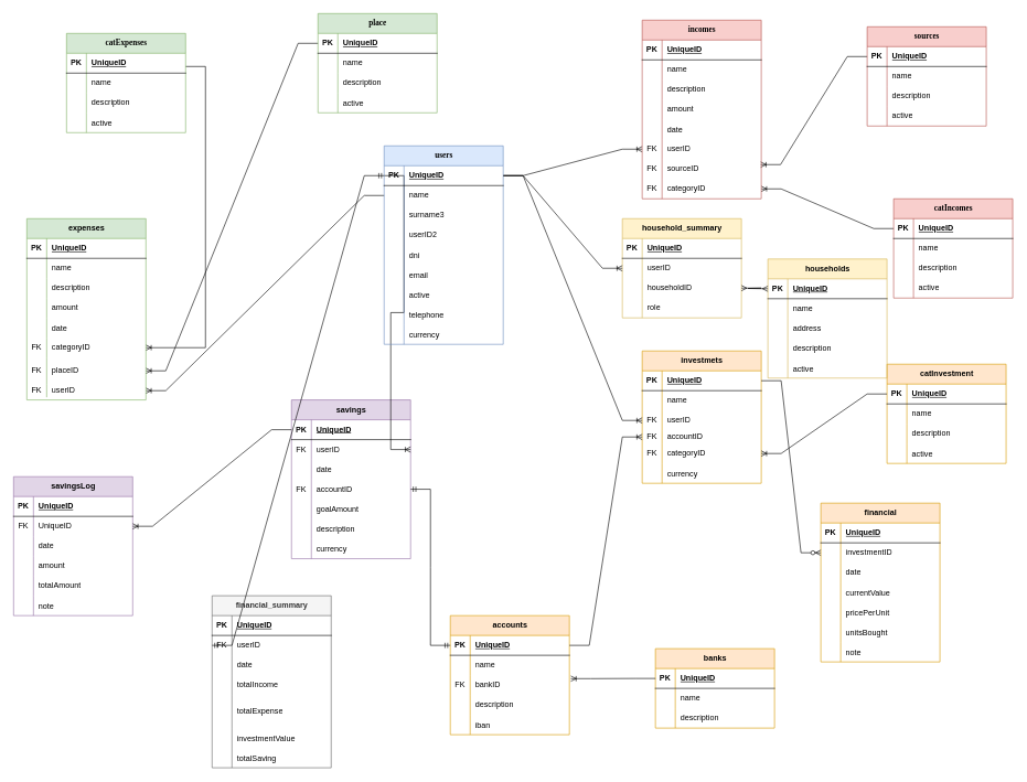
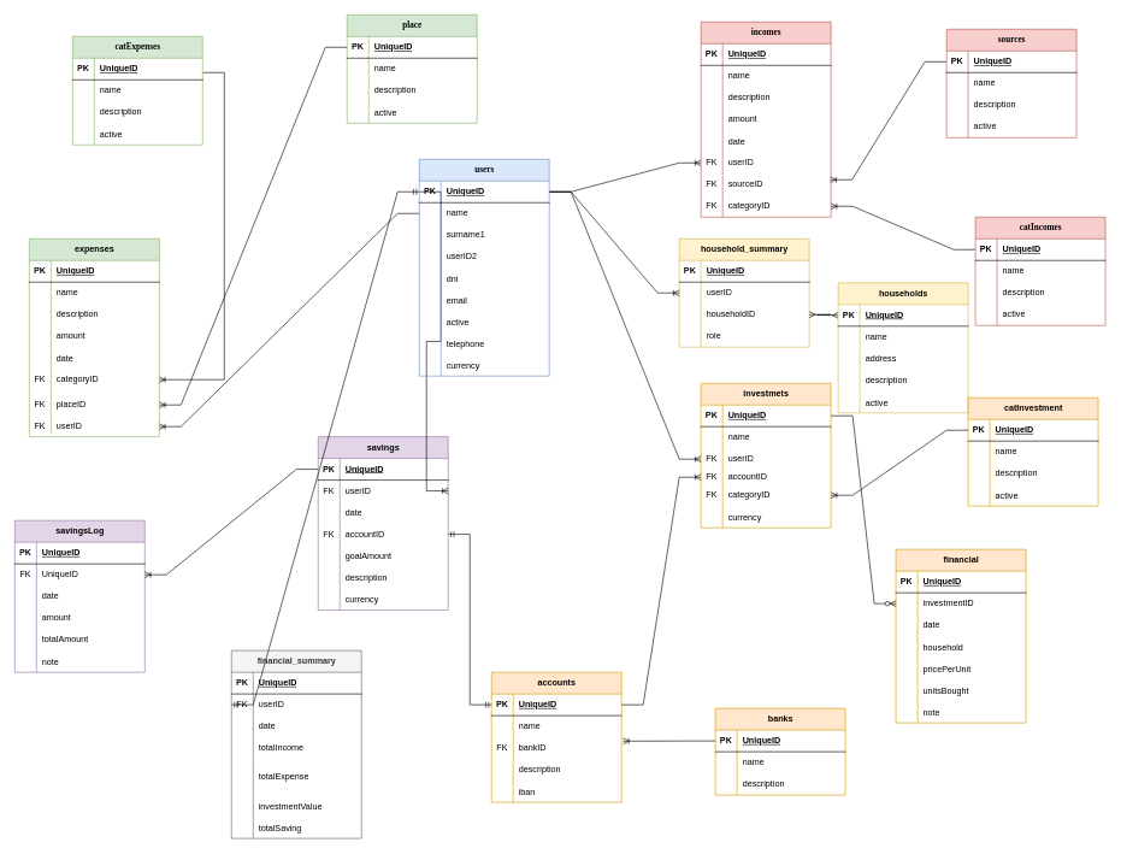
- <mxCell id="198" value="surname3" style="shape=partialRectangle;connectable=0;fillColor=none;top=0;left=0;bottom=0;right=0;align=left;spacingLeft=6;overflow=hidden;whiteSpace=wrap;html=1;" parent="196" vertex="1"><mxGeometry x="30" width="150" height="30" as="geometry"><mxRectangle width="150" height="30" as="alternateBounds" /></mxGeometry></mxCell>
+ <mxCell id="198" value="surname1" style="shape=partialRectangle;connectable=0;fillColor=none;top=0;left=0;bottom=0;right=0;align=left;spacingLeft=6;overflow=hidden;whiteSpace=wrap;html=1;" parent="196" vertex="1"><mxGeometry x="30" width="150" height="30" as="geometry"><mxRectangle width="150" height="30" as="alternateBounds" /></mxGeometry></mxCell>
- <mxCell id="287" value="currentValue" style="shape=partialRectangle;connectable=0;fillColor=none;top=0;left=0;bottom=0;right=0;align=left;spacingLeft=6;overflow=hidden;" parent="285" vertex="1"><mxGeometry x="30" width="150" height="30" as="geometry"><mxRectangle width="150" height="30" as="alternateBounds" /></mxGeometry></mxCell>
+ <mxCell id="287" value="household" style="shape=partialRectangle;connectable=0;fillColor=none;top=0;left=0;bottom=0;right=0;align=left;spacingLeft=6;overflow=hidden;" parent="285" vertex="1"><mxGeometry x="30" width="150" height="30" as="geometry"><mxRectangle width="150" height="30" as="alternateBounds" /></mxGeometry></mxCell>
